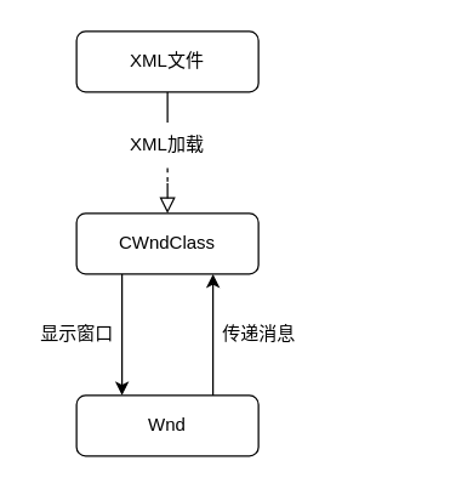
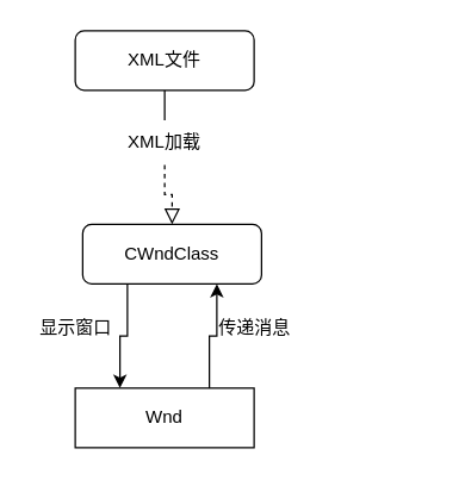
- <mxCell id="4" value="CWndClass" style="rounded=1;whiteSpace=wrap;html=1;fontSize=12;glass=0;strokeWidth=1;shadow=0;" parent="2" vertex="1"><mxGeometry x="30" y="120" width="120" height="40" as="geometry" /></mxCell>
+ <mxCell id="4" value="CWndClass" style="rounded=1;whiteSpace=wrap;html=1;fontSize=12;glass=0;strokeWidth=1;shadow=0;" parent="2" vertex="1"><mxGeometry x="35" y="130" width="120" height="40" as="geometry" /></mxCell>
- <mxCell id="9" value="Wnd" style="rounded=1;whiteSpace=wrap;html=1;fontSize=12;glass=0;strokeWidth=1;shadow=0;" vertex="1" parent="2"><mxGeometry x="30" y="240" width="120" height="40" as="geometry" /></mxCell>
+ <mxCell id="9" value="Wnd" style="whiteSpace=wrap;html=1;fontSize=12;glass=0;strokeWidth=1;shadow=0;rounded=0;" vertex="1" parent="2"><mxGeometry x="30" y="240" width="120" height="40" as="geometry" /></mxCell>
